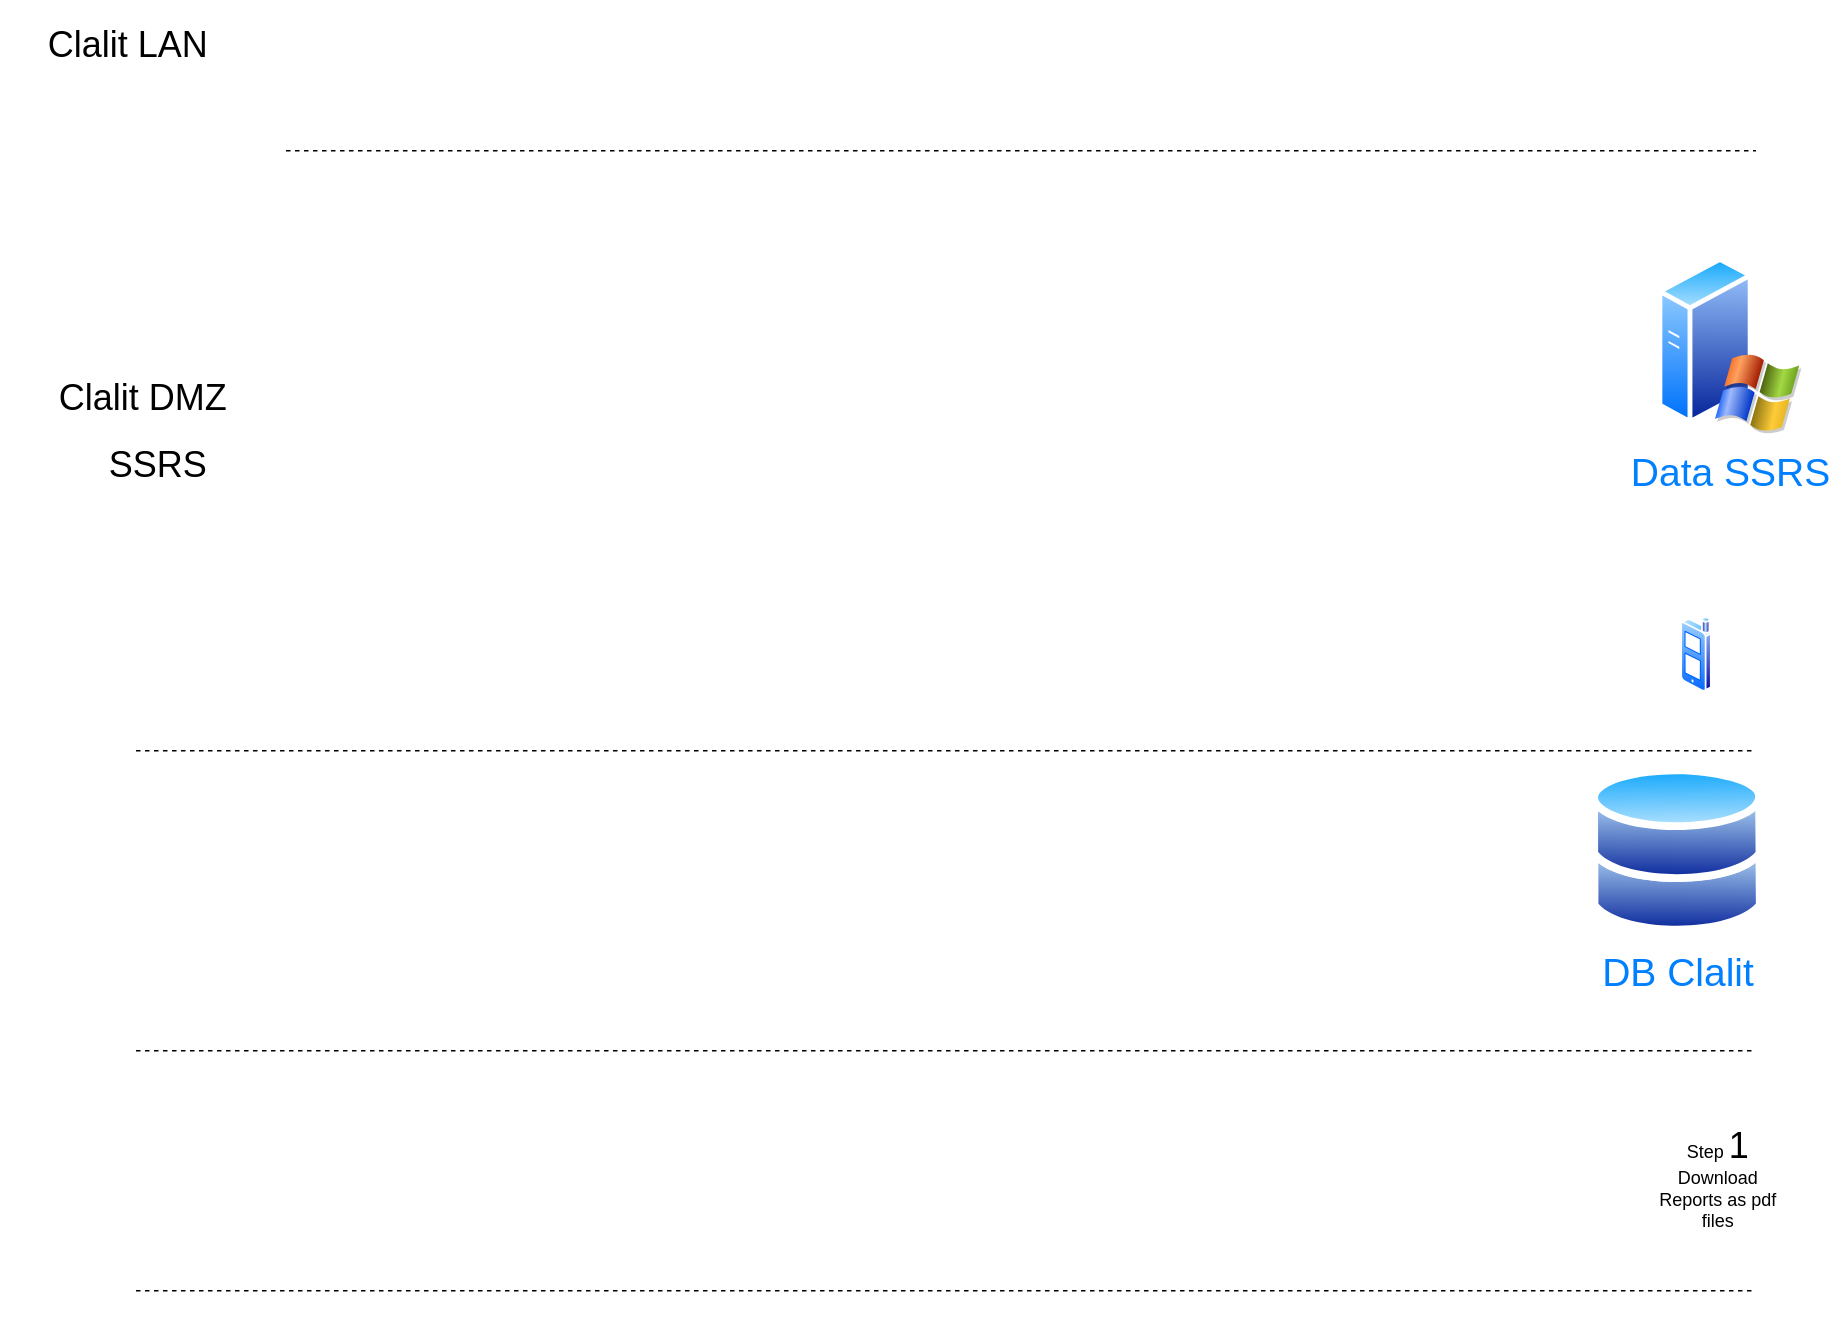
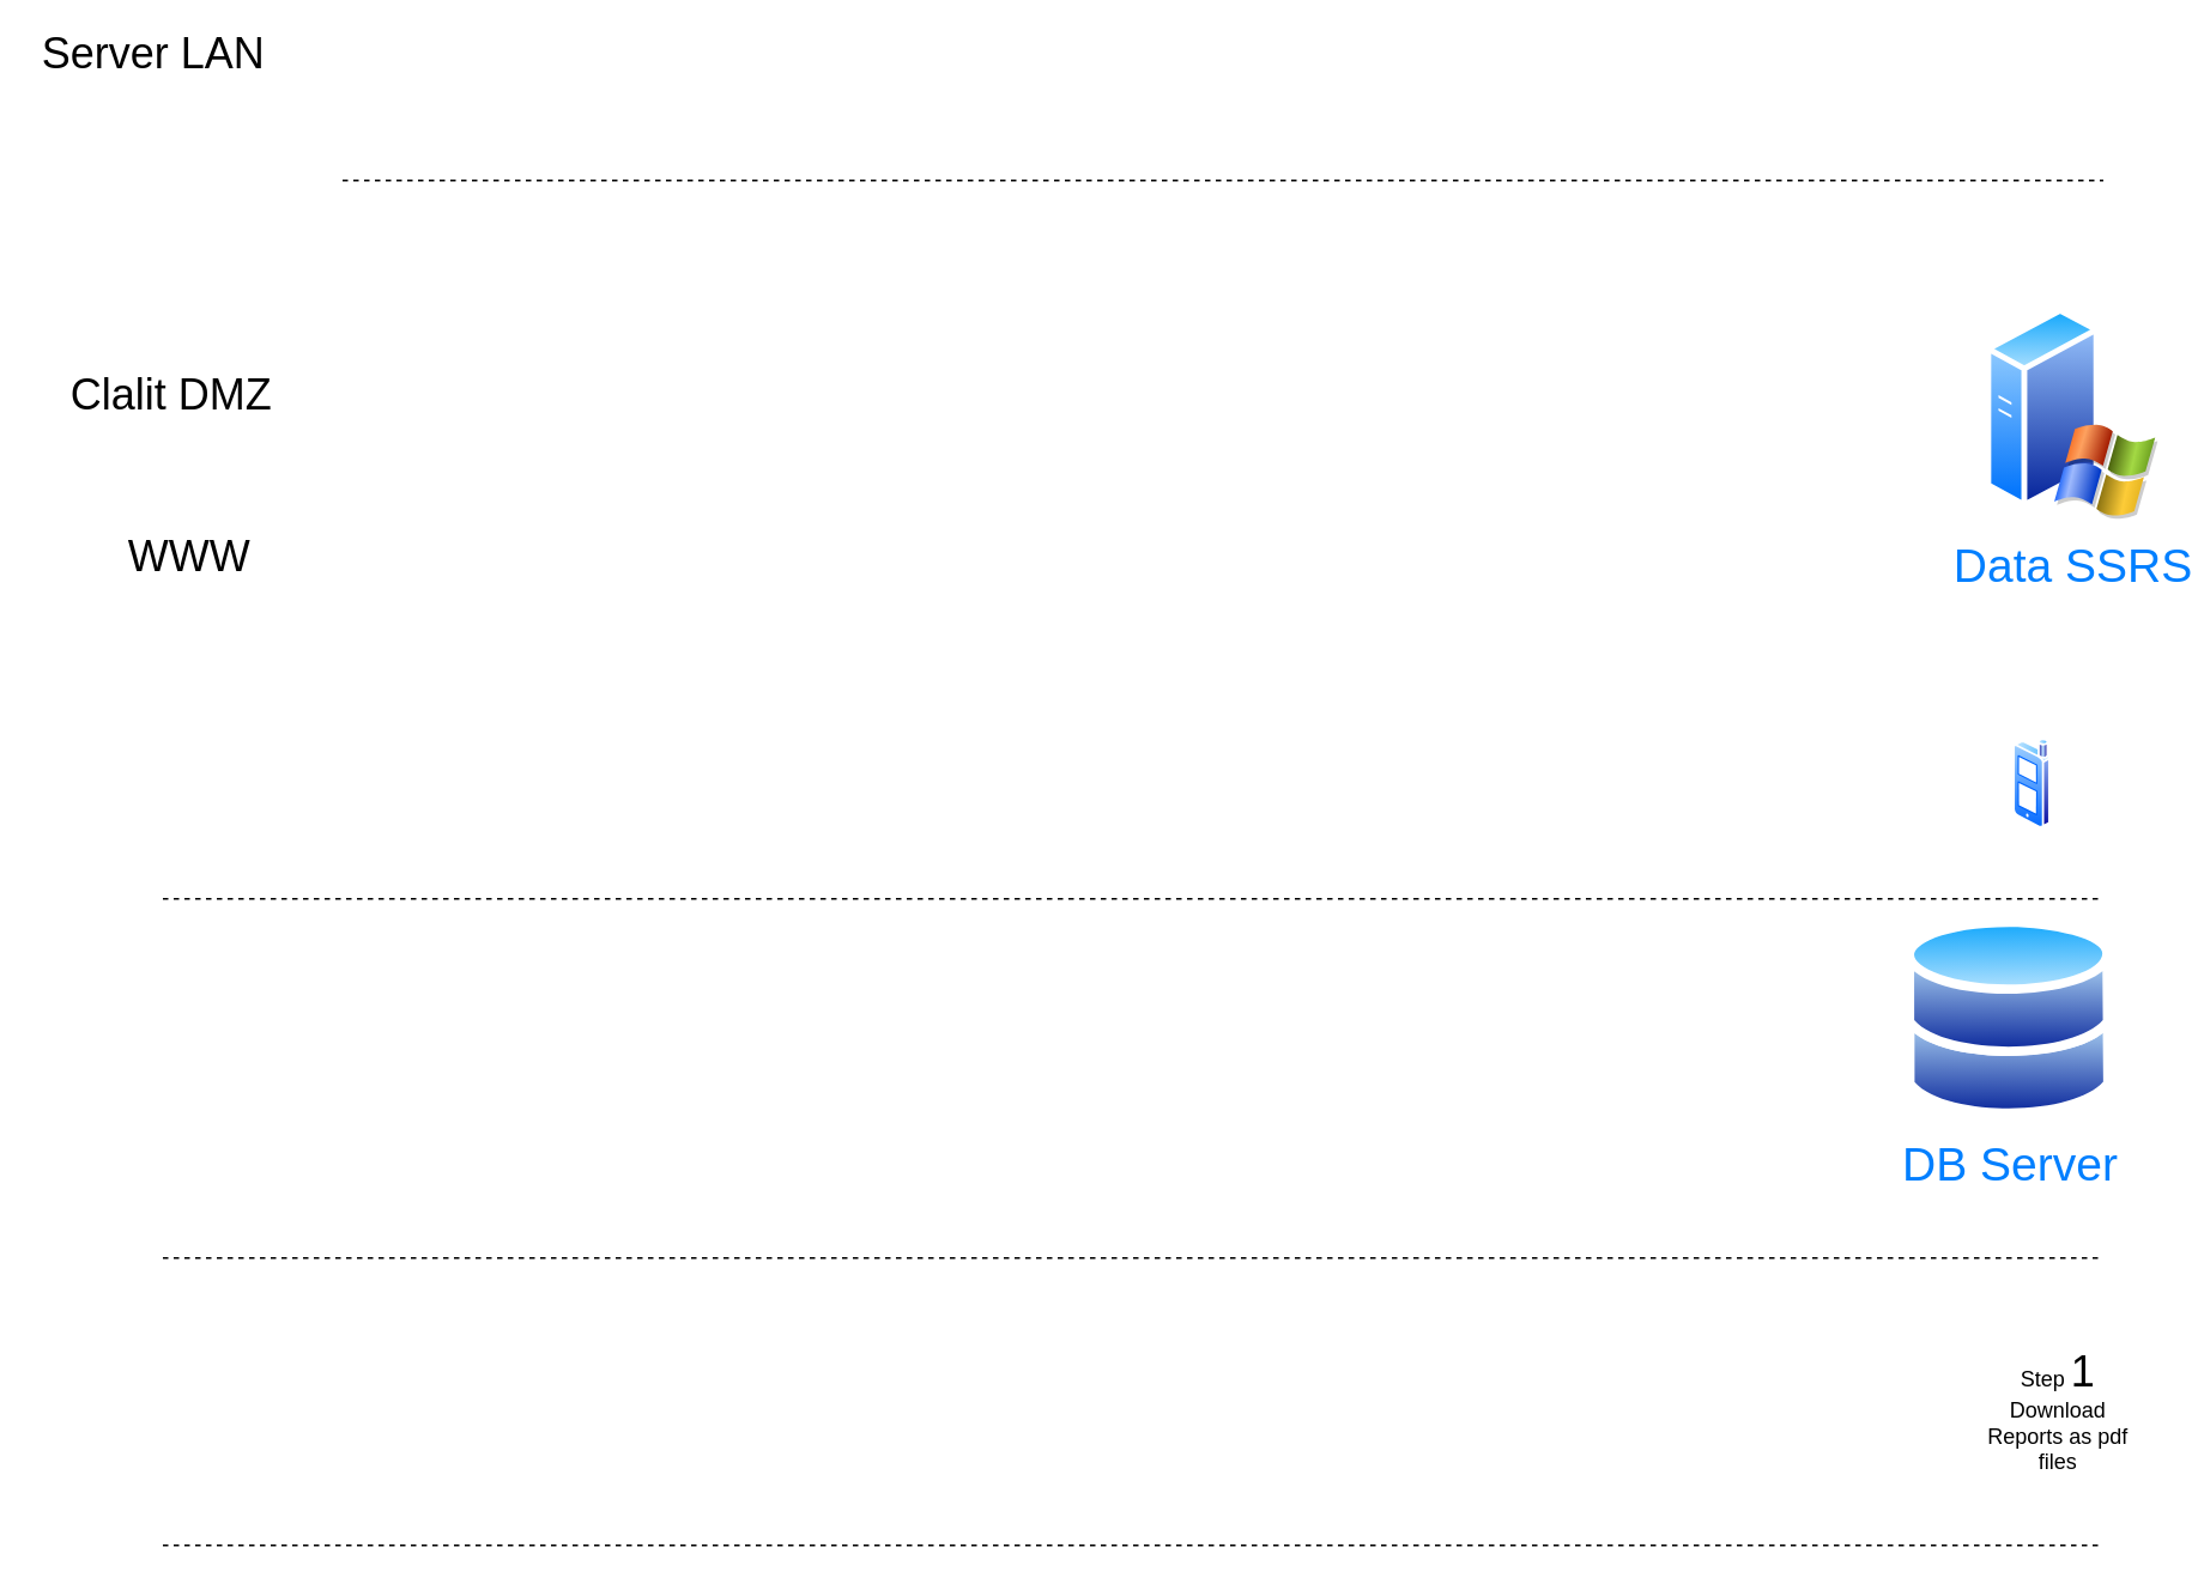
- <mxCell id="4" value="&lt;font style=&quot;font-size: 24px&quot;&gt;Clalit LAN&lt;/font&gt;" style="text;html=1;strokeColor=none;fillColor=none;align=center;verticalAlign=middle;whiteSpace=wrap;rounded=0;" parent="1" vertex="1"><mxGeometry x="20" y="20" width="130" height="20" as="geometry" /></mxCell>
+ <mxCell id="4" value="&lt;font style=&quot;font-size: 24px&quot;&gt;Server LAN&lt;/font&gt;" style="text;html=1;strokeColor=none;fillColor=none;align=center;verticalAlign=middle;whiteSpace=wrap;rounded=0;" parent="1" vertex="1"><mxGeometry x="20" y="20" width="130" height="20" as="geometry" /></mxCell>
- <mxCell id="8" value="&lt;font style=&quot;font-size: 24px&quot;&gt;Clalit DMZ&lt;/font&gt;" style="text;html=1;strokeColor=none;fillColor=none;align=center;verticalAlign=middle;whiteSpace=wrap;rounded=0;" parent="1" vertex="1"><mxGeometry x="30" y="255" width="130" height="20" as="geometry" /></mxCell>
+ <mxCell id="8" value="&lt;font style=&quot;font-size: 24px&quot;&gt;Clalit DMZ&lt;/font&gt;" style="text;html=1;strokeColor=none;fillColor=none;align=center;verticalAlign=middle;whiteSpace=wrap;rounded=0;" parent="1" vertex="1"><mxGeometry x="30" y="210" width="130" height="20" as="geometry" /></mxCell>
- <mxCell id="12" value="&lt;font style=&quot;font-size: 24px&quot;&gt;SSRS&lt;/font&gt;" style="text;html=1;strokeColor=none;fillColor=none;align=center;verticalAlign=middle;whiteSpace=wrap;rounded=0;" parent="1" vertex="1"><mxGeometry x="40" y="300" width="130" height="20" as="geometry" /></mxCell>
+ <mxCell id="12" value="&lt;font style=&quot;font-size: 24px&quot;&gt;WWW&lt;/font&gt;" style="text;html=1;strokeColor=none;fillColor=none;align=center;verticalAlign=middle;whiteSpace=wrap;rounded=0;" parent="1" vertex="1"><mxGeometry x="40" y="300" width="130" height="20" as="geometry" /></mxCell>
- <mxCell id="11" value="DB Clalit" style="aspect=fixed;perimeter=ellipsePerimeter;html=1;align=center;shadow=0;dashed=0;spacingTop=3;image;image=img/lib/active_directory/databases.svg;strokeWidth=2;fontSize=26;fontColor=#007FFF;" parent="1" vertex="1"><mxGeometry x="1060" y="510" width="115.62" height="113.32" as="geometry" /></mxCell>
+ <mxCell id="11" value="DB Server" style="aspect=fixed;perimeter=ellipsePerimeter;html=1;align=center;shadow=0;dashed=0;spacingTop=3;image;image=img/lib/active_directory/databases.svg;strokeWidth=2;fontSize=26;fontColor=#007FFF;" parent="1" vertex="1"><mxGeometry x="1060" y="510" width="115.62" height="113.32" as="geometry" /></mxCell>
